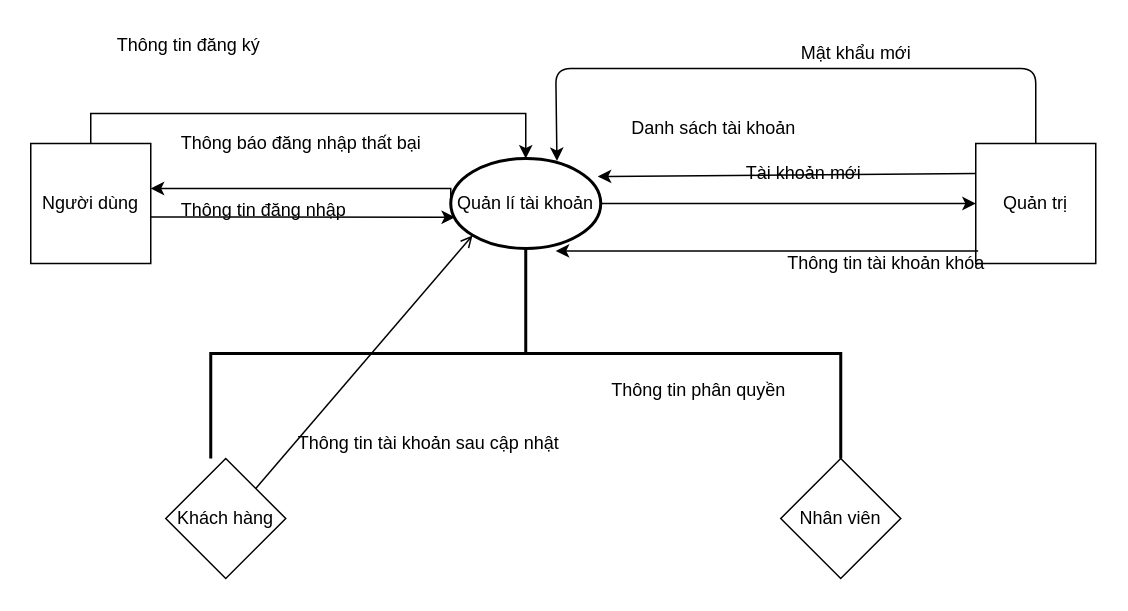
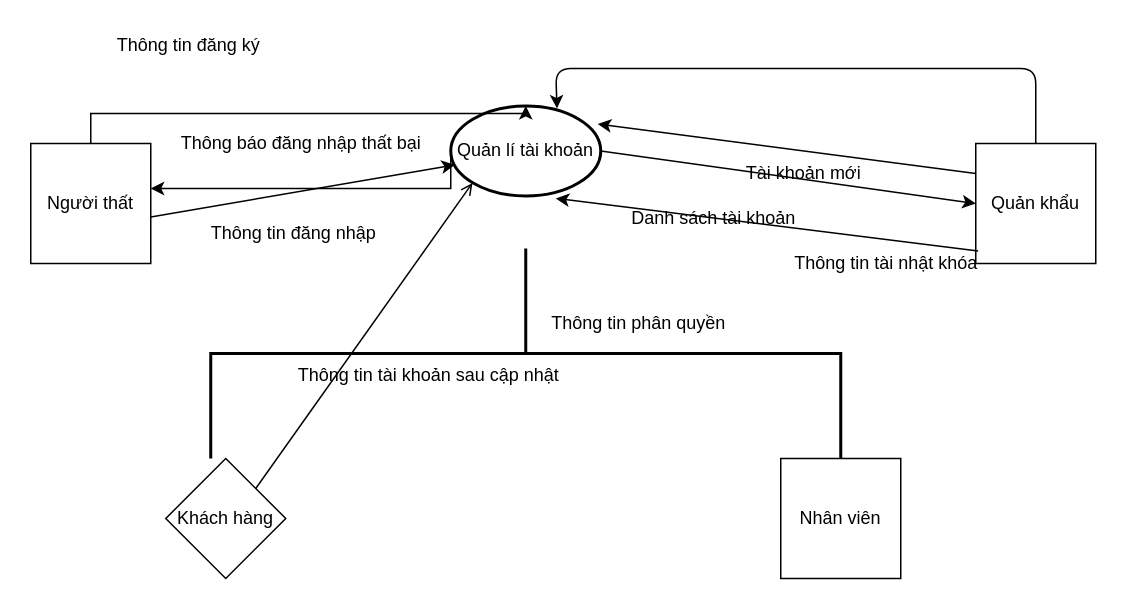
- <mxCell id="24" value="Mật khẩu mới" style="text;html=1;align=center;verticalAlign=middle;resizable=0;points=[];autosize=1;" parent="1" vertex="1"><mxGeometry x="525" y="25" width="90" height="20" as="geometry" /></mxCell>
- <mxCell id="16" value="Danh sách tài khoản" style="text;html=1;align=center;verticalAlign=middle;resizable=0;points=[];autosize=1;" parent="1" vertex="1"><mxGeometry x="410" y="75" width="130" height="20" as="geometry" /></mxCell>
+ <mxCell id="16" value="Danh sách tài khoản" style="text;html=1;align=center;verticalAlign=middle;resizable=0;points=[];autosize=1;" parent="1" vertex="1"><mxGeometry x="410" y="135" width="130" height="20" as="geometry" /></mxCell>
- <mxCell id="5" value="Người dùng" style="whiteSpace=wrap;html=1;aspect=fixed;" parent="1" vertex="1"><mxGeometry x="20" y="95" width="80" height="80" as="geometry" /></mxCell>
+ <mxCell id="5" value="Người thất" style="whiteSpace=wrap;html=1;aspect=fixed;" parent="1" vertex="1"><mxGeometry x="20" y="95" width="80" height="80" as="geometry" /></mxCell>
- <mxCell id="3" value="Quản lí tài khoản" style="strokeWidth=2;html=1;shape=mxgraph.flowchart.start_1;whiteSpace=wrap;" parent="1" vertex="1"><mxGeometry x="300" y="105" width="100" height="60" as="geometry" /></mxCell>
+ <mxCell id="3" value="Quản lí tài khoản" style="strokeWidth=2;html=1;shape=mxgraph.flowchart.start_1;whiteSpace=wrap;" parent="1" vertex="1"><mxGeometry x="300" y="70" width="100" height="60" as="geometry" /></mxCell>
- <mxCell id="6" value="Quản trị" style="whiteSpace=wrap;html=1;aspect=fixed;" parent="1" vertex="1"><mxGeometry x="650" y="95" width="80" height="80" as="geometry" /></mxCell>
+ <mxCell id="6" value="Quản khẩu" style="whiteSpace=wrap;html=1;aspect=fixed;" parent="1" vertex="1"><mxGeometry x="650" y="95" width="80" height="80" as="geometry" /></mxCell>
- <mxCell id="7" value="Thông tin đăng nhập" style="text;html=1;align=center;verticalAlign=middle;resizable=0;points=[];autosize=1;" parent="1" vertex="1"><mxGeometry x="110" y="130" width="130" height="20" as="geometry" /></mxCell>
+ <mxCell id="7" value="Thông tin đăng nhập" style="text;html=1;align=center;verticalAlign=middle;resizable=0;points=[];autosize=1;" parent="1" vertex="1"><mxGeometry x="130" y="145" width="130" height="20" as="geometry" /></mxCell>
- <mxCell id="22" value="Thông tin tài khoản khóa" style="text;html=1;align=center;verticalAlign=middle;resizable=0;points=[];autosize=1;" parent="1" vertex="1"><mxGeometry x="515" y="165" width="150" height="20" as="geometry" /></mxCell>
+ <mxCell id="22" value="Thông tin tài nhật khóa" style="text;html=1;align=center;verticalAlign=middle;resizable=0;points=[];autosize=1;" parent="1" vertex="1"><mxGeometry x="515" y="165" width="150" height="20" as="geometry" /></mxCell>
- <mxCell id="11" value="Thông tin phân quyền" style="text;html=1;align=center;verticalAlign=middle;resizable=0;points=[];autosize=1;" parent="1" vertex="1"><mxGeometry x="400" y="250" width="130" height="20" as="geometry" /></mxCell>
+ <mxCell id="11" value="Thông tin phân quyền" style="text;html=1;align=center;verticalAlign=middle;resizable=0;points=[];autosize=1;" parent="1" vertex="1"><mxGeometry x="360" y="205" width="130" height="20" as="geometry" /></mxCell>
- <mxCell id="15" value="Thông tin tài khoản sau cập nhật" style="text;html=1;align=center;verticalAlign=middle;resizable=0;points=[];autosize=1;" parent="1" vertex="1"><mxGeometry x="190" y="285" width="190" height="20" as="geometry" /></mxCell>
+ <mxCell id="15" value="Thông tin tài khoản sau cập nhật" style="text;html=1;align=center;verticalAlign=middle;resizable=0;points=[];autosize=1;" parent="1" vertex="1"><mxGeometry x="190" y="240" width="190" height="20" as="geometry" /></mxCell>
- <mxCell id="8" value="Nhân viên" style="rhombus;whiteSpace=wrap;html=1;aspect=fixed;" parent="1" vertex="1"><mxGeometry x="520" y="305" width="80" height="80" as="geometry" /></mxCell>
+ <mxCell id="8" value="Nhân viên" style="whiteSpace=wrap;html=1;aspect=fixed;" parent="1" vertex="1"><mxGeometry x="520" y="305" width="80" height="80" as="geometry" /></mxCell>
